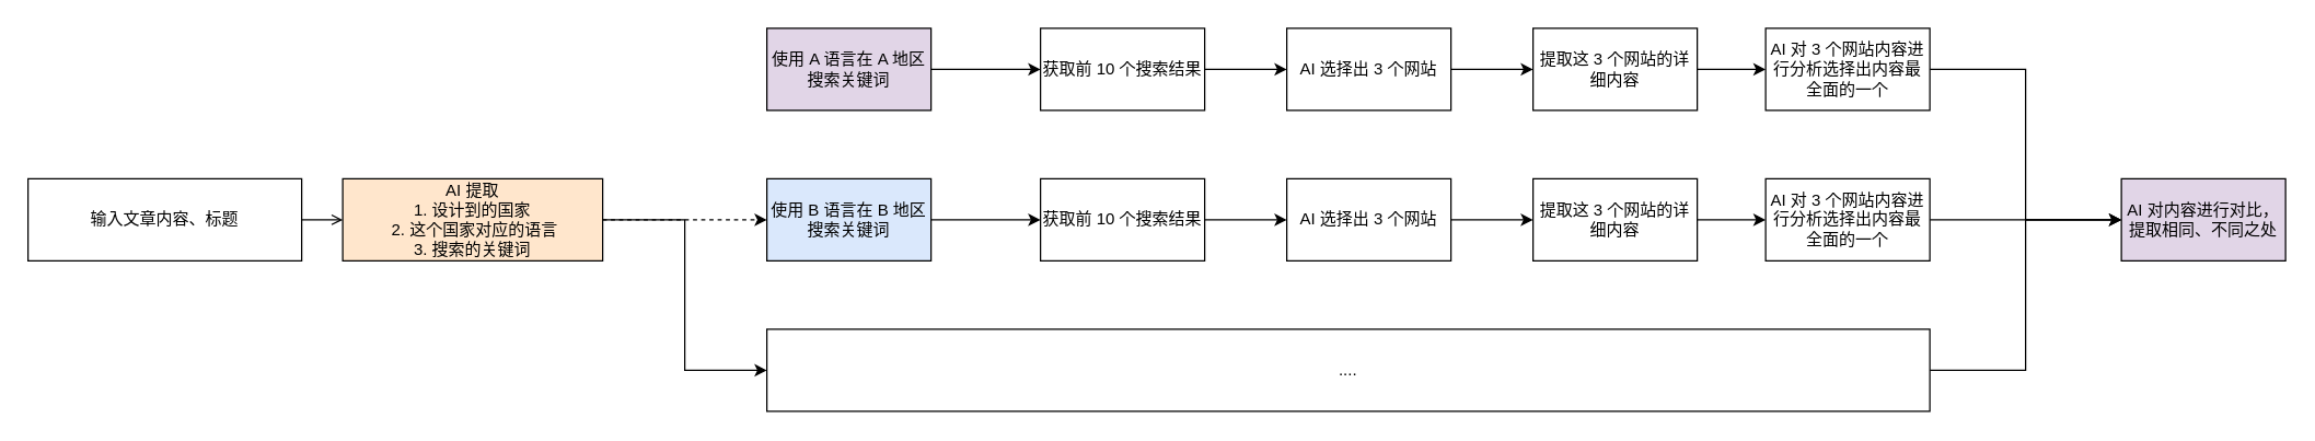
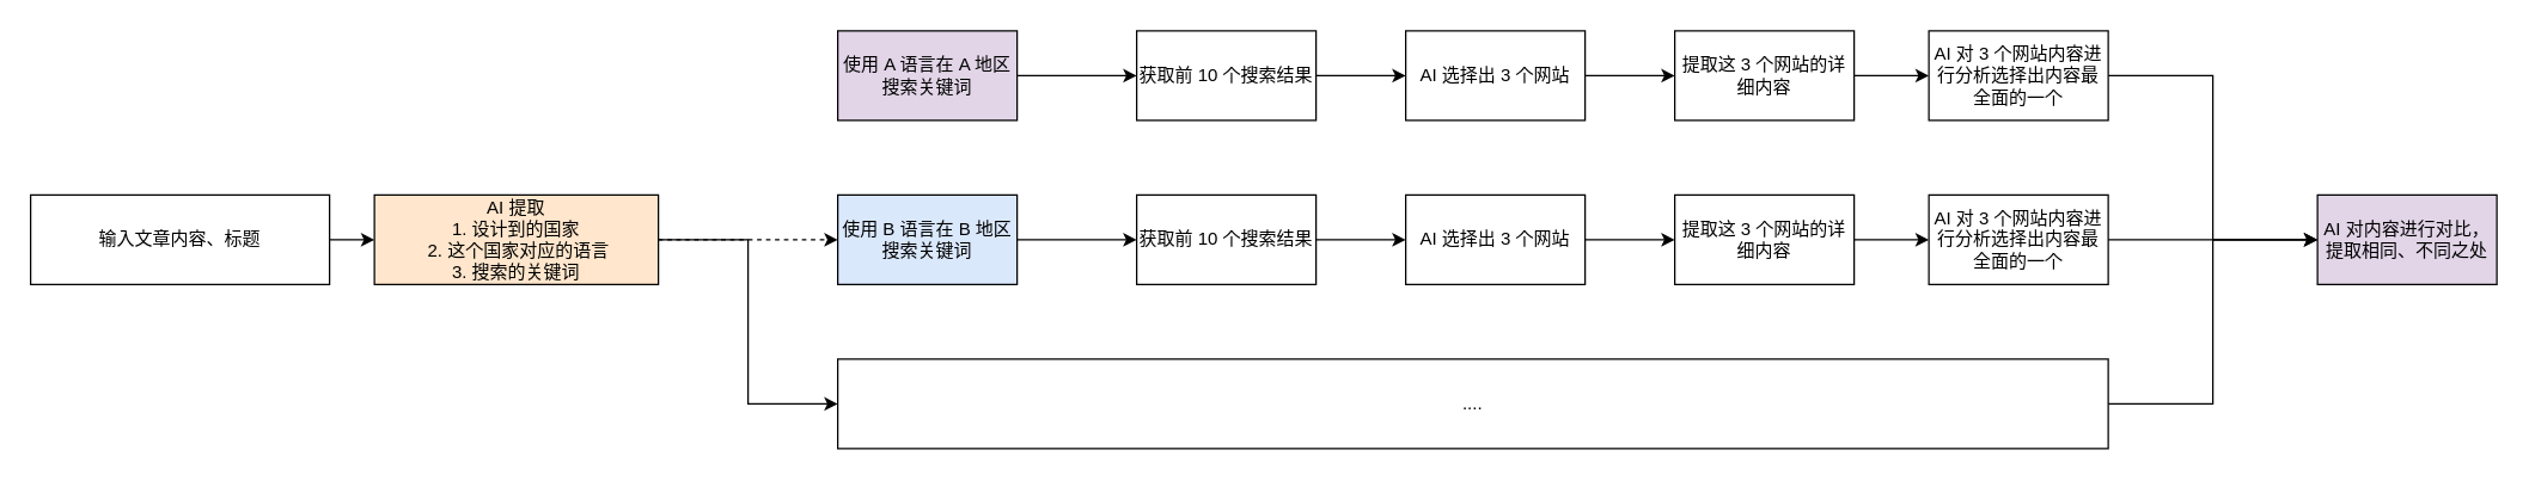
- <mxCell id="2" style="edgeStyle=orthogonalEdgeStyle;rounded=0;orthogonalLoop=1;jettySize=auto;html=1;exitX=1;exitY=0.5;exitDx=0;exitDy=0;endArrow=open;" edge="1" parent="1" source="3" target="6"><mxGeometry relative="1" as="geometry" /></mxCell>
+ <mxCell id="2" style="edgeStyle=orthogonalEdgeStyle;rounded=0;orthogonalLoop=1;jettySize=auto;html=1;exitX=1;exitY=0.5;exitDx=0;exitDy=0;" edge="1" parent="1" source="3" target="6"><mxGeometry relative="1" as="geometry" /></mxCell>
